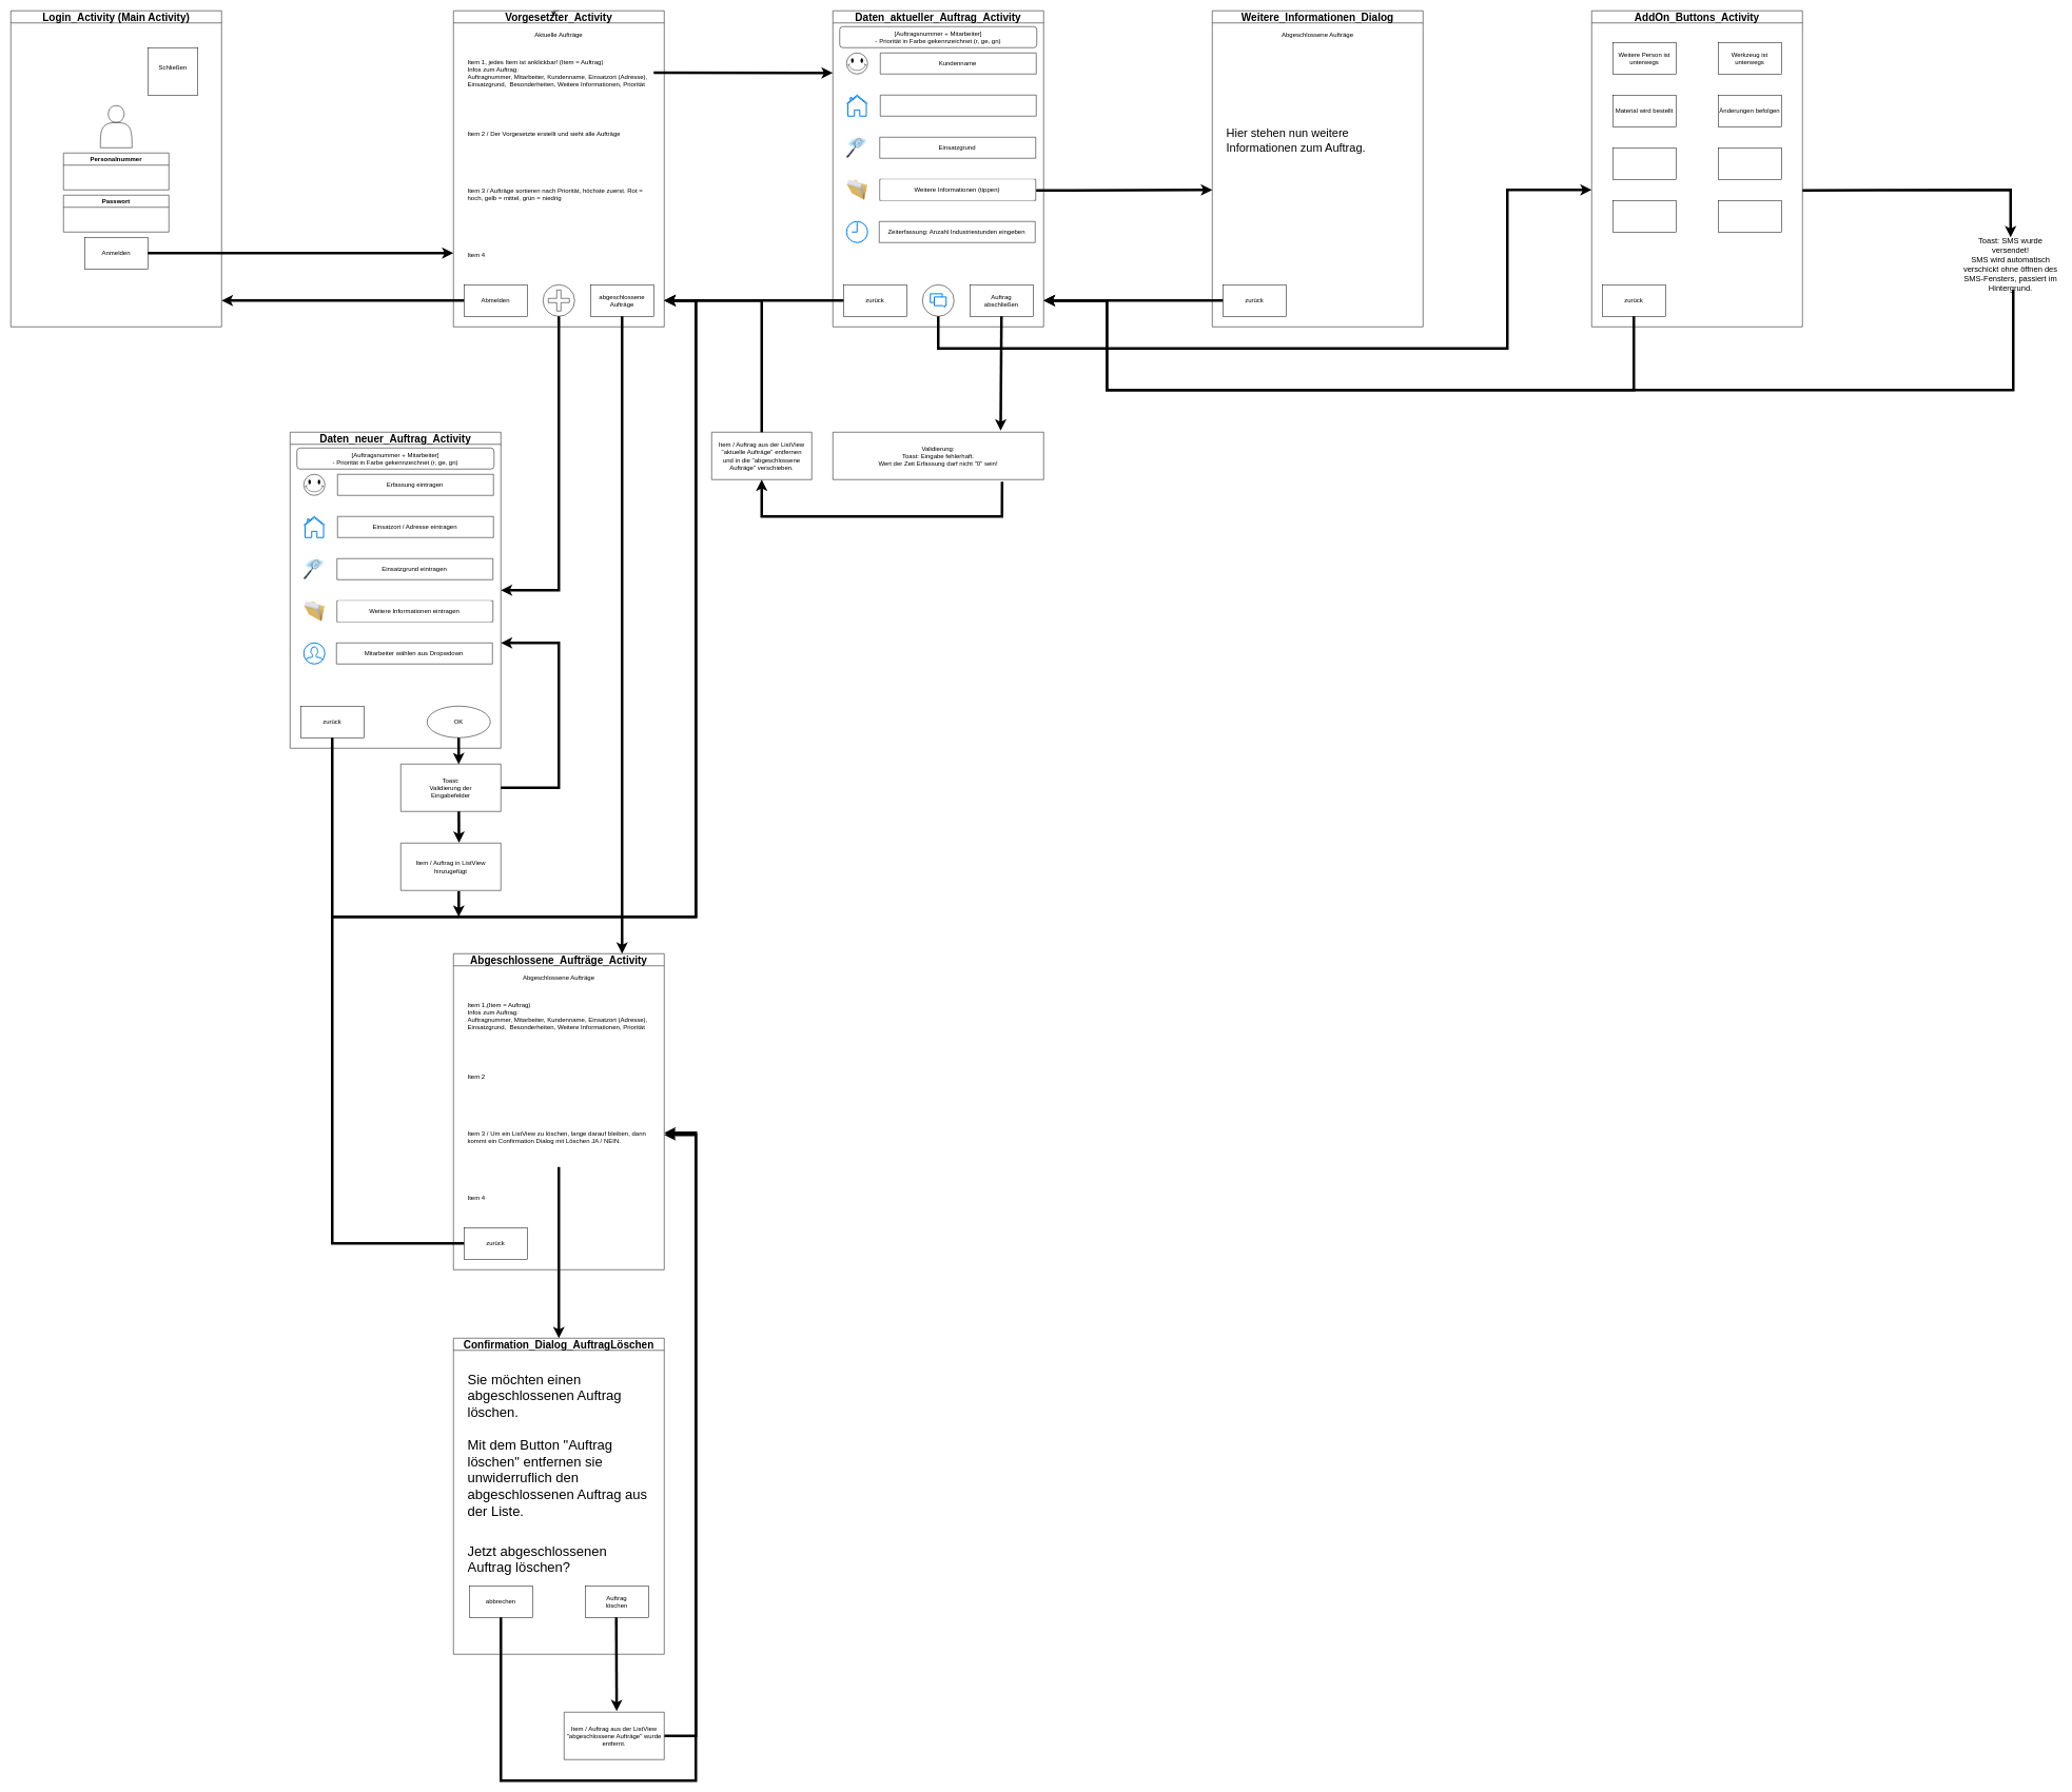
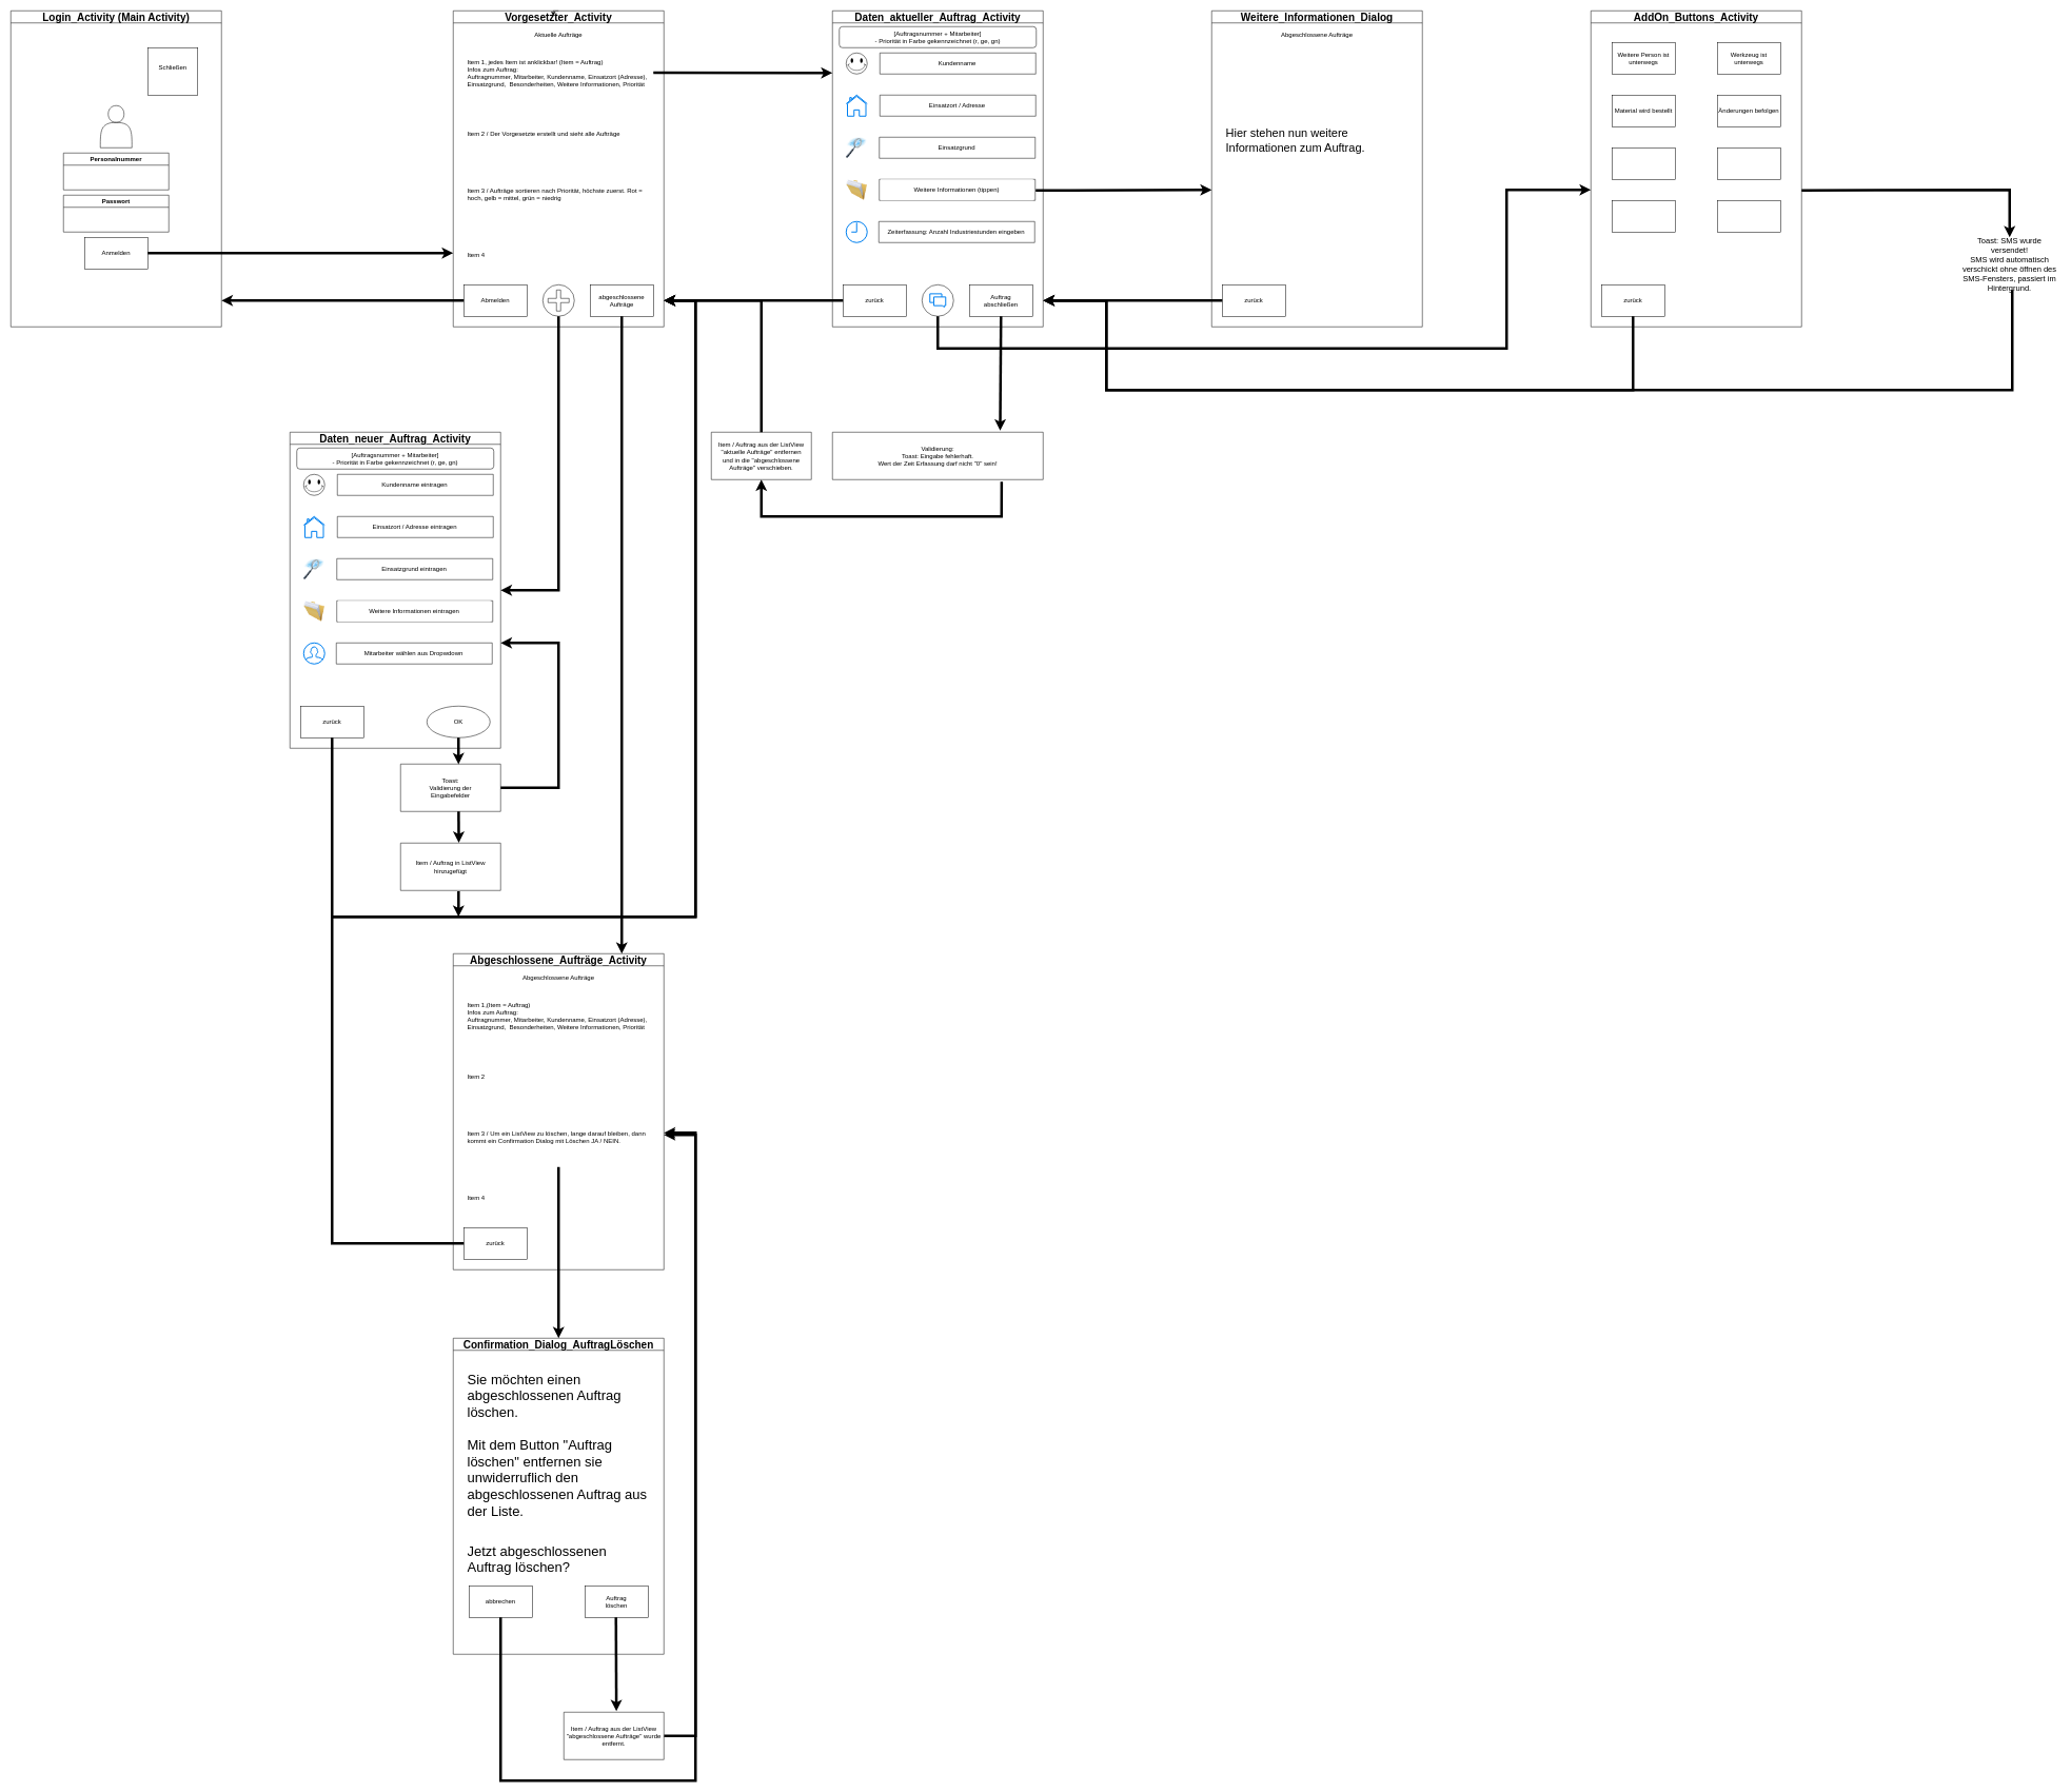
+ <mxCell id="36" value="Einsatzort / Adresse" style="text;html=1;align=center;verticalAlign=middle;whiteSpace=wrap;rounded=0;" parent="26" vertex="1"><mxGeometry x="92" y="160" width="290" height="40" as="geometry" /></mxCell>
- <mxCell id="130" value="Erfassung eintragen" style="text;html=1;align=center;verticalAlign=middle;whiteSpace=wrap;rounded=0;" parent="123" vertex="1"><mxGeometry x="92" y="80" width="290" height="40" as="geometry" /></mxCell>
+ <mxCell id="130" value="Kundenname eintragen" style="text;html=1;align=center;verticalAlign=middle;whiteSpace=wrap;rounded=0;" parent="123" vertex="1"><mxGeometry x="92" y="80" width="290" height="40" as="geometry" /></mxCell>
